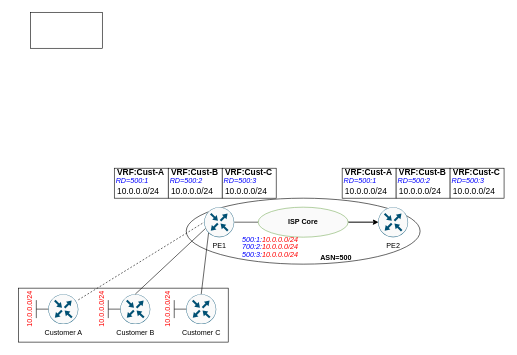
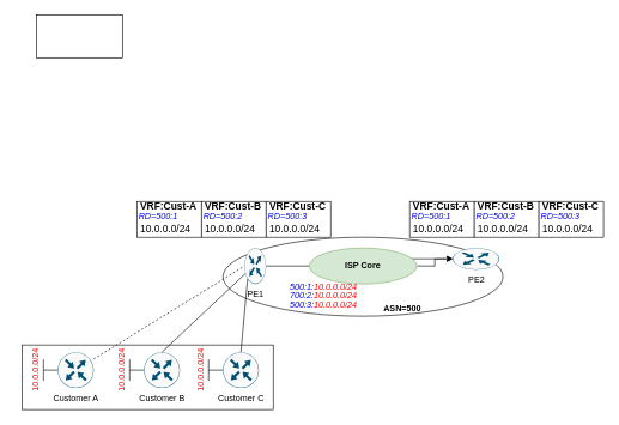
- <mxCell id="9" value="PE1" style="sketch=0;points=[[0.5,0,0],[1,0.5,0],[0.5,1,0],[0,0.5,0],[0.145,0.145,0],[0.856,0.145,0],[0.855,0.856,0],[0.145,0.855,0]];verticalLabelPosition=bottom;html=1;verticalAlign=top;aspect=fixed;align=center;pointerEvents=1;shape=mxgraph.cisco19.rect;prIcon=router;fillColor=#FAFAFA;strokeColor=#005073;" vertex="1" parent="1"><mxGeometry x="340" y="345" width="50" height="50" as="geometry" /></mxCell>
+ <mxCell id="9" value="PE1" style="sketch=0;points=[[0.5,0,0],[1,0.5,0],[0.5,1,0],[0,0.5,0],[0.145,0.145,0],[0.856,0.145,0],[0.855,0.856,0],[0.145,0.855,0]];verticalLabelPosition=bottom;html=1;verticalAlign=top;aspect=fixed;align=center;pointerEvents=1;shape=mxgraph.cisco19.rect;prIcon=router;fillColor=#FAFAFA;strokeColor=#005073;" vertex="1" parent="1"><mxGeometry x="340" y="345" width="30" height="50" as="geometry" /></mxCell>
- <mxCell id="12" value="&lt;b&gt;ISP Core&lt;/b&gt;" style="ellipse;whiteSpace=wrap;html=1;fillColor=#fafafa;strokeColor=#82b366;" vertex="1" parent="1"><mxGeometry x="430" y="345" width="150" height="50" as="geometry" /></mxCell>
+ <mxCell id="12" value="&lt;b&gt;ISP Core&lt;/b&gt;" style="ellipse;whiteSpace=wrap;html=1;fillColor=#d5e8d4;strokeColor=#82b366;" vertex="1" parent="1"><mxGeometry x="430" y="345" width="150" height="50" as="geometry" /></mxCell>
- <mxCell id="10" value="PE2" style="sketch=0;points=[[0.5,0,0],[1,0.5,0],[0.5,1,0],[0,0.5,0],[0.145,0.145,0],[0.856,0.145,0],[0.855,0.856,0],[0.145,0.855,0]];verticalLabelPosition=bottom;html=1;verticalAlign=top;aspect=fixed;align=center;pointerEvents=1;shape=mxgraph.cisco19.rect;prIcon=router;fillColor=#FAFAFA;strokeColor=#005073;" vertex="1" parent="1"><mxGeometry x="630" y="345" width="50" height="50" as="geometry" /></mxCell>
+ <mxCell id="10" value="PE2" style="sketch=0;points=[[0.5,0,0],[1,0.5,0],[0.5,1,0],[0,0.5,0],[0.145,0.145,0],[0.856,0.145,0],[0.855,0.856,0],[0.145,0.855,0]];verticalLabelPosition=bottom;html=1;verticalAlign=top;aspect=fixed;align=center;pointerEvents=1;shape=mxgraph.cisco19.rect;prIcon=router;fillColor=#FAFAFA;strokeColor=#005073;" vertex="1" parent="1"><mxGeometry x="630" y="345" width="65" height="30" as="geometry" /></mxCell>
